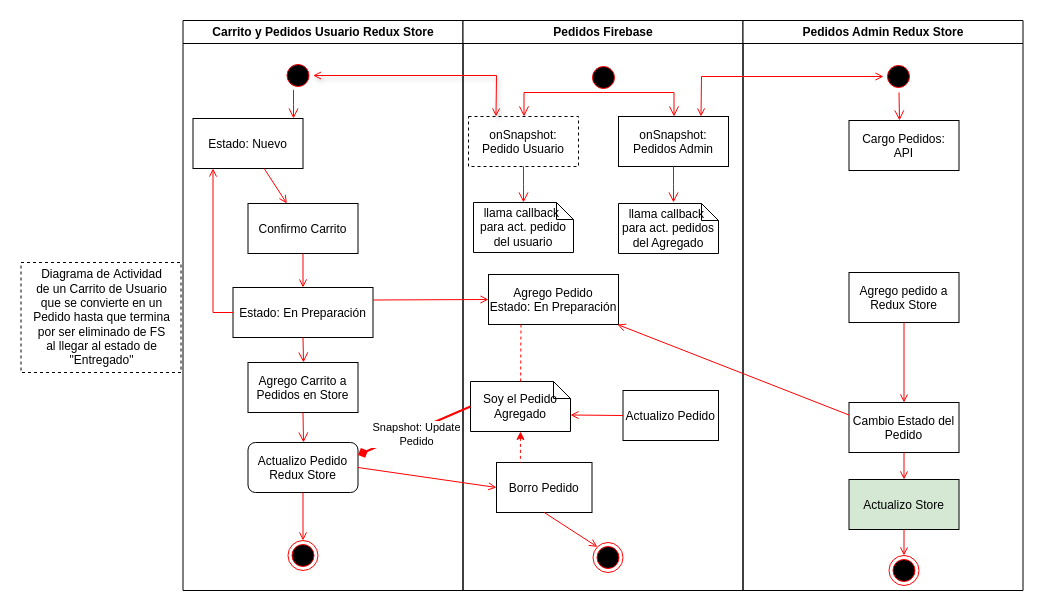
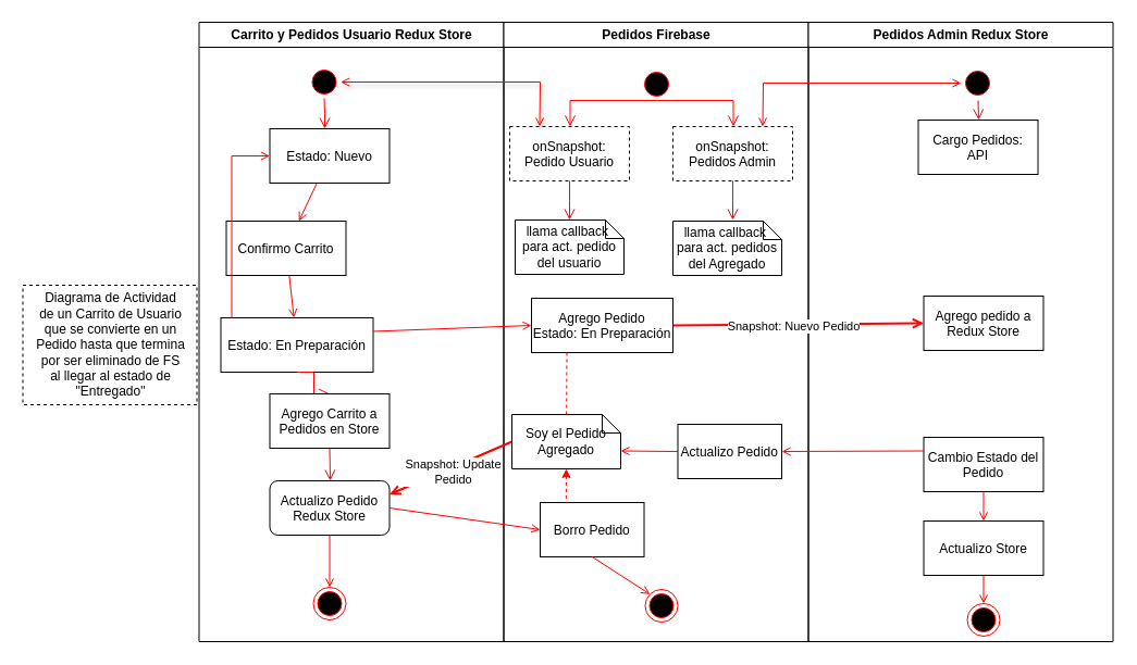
- <mxCell id="26" value="onSnapshot:&#10;Pedidos Admin" style="dashed=0;" vertex="1" parent="17"><mxGeometry x="155.5" y="96" width="110" height="50" as="geometry" /></mxCell>
+ <mxCell id="26" value="onSnapshot:&#10;Pedidos Admin" style="dashed=1;" vertex="1" parent="17"><mxGeometry x="155.5" y="96" width="110" height="50" as="geometry" /></mxCell>
- <mxCell id="5" value="Estado: Nuevo" style="" parent="2" vertex="1"><mxGeometry x="10" y="98" width="110" height="50" as="geometry" /></mxCell>
+ <mxCell id="5" value="Estado: Nuevo" style="" parent="2" vertex="1"><mxGeometry x="65" y="98" width="110" height="50" as="geometry" /></mxCell>
- <mxCell id="40" value="Cargo Pedidos:&#10;API" style="" vertex="1" parent="36"><mxGeometry x="106" y="100" width="110" height="50" as="geometry" /></mxCell>
+ <mxCell id="40" value="Cargo Pedidos:&#10;API" style="" vertex="1" parent="36"><mxGeometry x="101" y="90" width="110" height="50" as="geometry" /></mxCell>
- <mxCell id="6" value="Confirmo Carrito" style="" parent="2" vertex="1"><mxGeometry x="65" y="183" width="110" height="50" as="geometry" /></mxCell>
+ <mxCell id="6" value="Confirmo Carrito" style="" parent="2" vertex="1"><mxGeometry x="25" y="183" width="110" height="50" as="geometry" /></mxCell>
+ <mxCell id="50" value="" style="endArrow=open;strokeColor=#FF0000;endFill=1;rounded=0;exitX=1;exitY=0.5;exitDx=0;exitDy=0;entryX=0;entryY=0.5;entryDx=0;entryDy=0;strokeWidth=2;" edge="1" parent="1" source="18" target="37"><mxGeometry relative="1" as="geometry"><mxPoint x="648" y="293" as="sourcePoint" /><mxPoint x="763" y="292" as="targetPoint" /><Array as="points" /></mxGeometry></mxCell>
+ <mxCell id="51" value="Snapshot: Nuevo Pedido" style="edgeLabel;html=1;align=center;verticalAlign=middle;resizable=0;points=[];" vertex="1" connectable="0" parent="50"><mxGeometry x="-0.302" y="-1" relative="1" as="geometry"><mxPoint x="30" as="offset" /></mxGeometry></mxCell>
- <mxCell id="8" value="Estado: En Preparación" style="" parent="2" vertex="1"><mxGeometry x="50" y="267" width="140" height="50" as="geometry" /></mxCell>
+ <mxCell id="8" value="Estado: En Preparación" style="" parent="2" vertex="1"><mxGeometry x="20" y="272" width="140" height="50" as="geometry" /></mxCell>
- <mxCell id="38" value="" style="endArrow=open;strokeColor=#FF0000;endFill=1;rounded=0;entryX=0.5;entryY=0;entryDx=0;entryDy=0;" parent="36" source="37" target="43" edge="1"><mxGeometry relative="1" as="geometry"><mxPoint x="161" y="347" as="targetPoint" /></mxGeometry></mxCell>
- <mxCell id="52" value="" style="endArrow=open;strokeColor=#FF0000;endFill=1;rounded=0;exitX=0;exitY=0.25;exitDx=0;exitDy=0;" edge="1" parent="1" source="43" target="18"><mxGeometry relative="1" as="geometry"><mxPoint x="898" y="342" as="sourcePoint" /><mxPoint x="898" y="402" as="targetPoint" /></mxGeometry></mxCell>
+ <mxCell id="52" value="" style="endArrow=open;strokeColor=#FF0000;endFill=1;rounded=0;entryX=1;entryY=0.5;entryDx=0;entryDy=0;exitX=0;exitY=0.25;exitDx=0;exitDy=0;" edge="1" parent="1" source="43" target="19"><mxGeometry relative="1" as="geometry"><mxPoint x="898" y="342" as="sourcePoint" /><mxPoint x="898" y="402" as="targetPoint" /></mxGeometry></mxCell>
- <mxCell id="53" value="" style="endArrow=diamond;strokeColor=#FF0000;endFill=1;rounded=0;entryX=1;entryY=0.25;entryDx=0;entryDy=0;exitX=0;exitY=0.5;exitDx=0;exitDy=0;exitPerimeter=0;strokeWidth=2;" edge="1" parent="1" source="20" target="13"><mxGeometry relative="1" as="geometry"><mxPoint x="462.5" y="512" as="sourcePoint" /><mxPoint x="331.5" y="512" as="targetPoint" /></mxGeometry></mxCell>
+ <mxCell id="53" value="" style="endArrow=open;strokeColor=#FF0000;endFill=1;rounded=0;entryX=1;entryY=0.25;entryDx=0;entryDy=0;exitX=0;exitY=0.5;exitDx=0;exitDy=0;exitPerimeter=0;strokeWidth=2;" edge="1" parent="1" source="20" target="13"><mxGeometry relative="1" as="geometry"><mxPoint x="462.5" y="512" as="sourcePoint" /><mxPoint x="331.5" y="512" as="targetPoint" /></mxGeometry></mxCell>
- <mxCell id="44" value="Actualizo Store" style="fillColor=#d5e8d4;" vertex="1" parent="36"><mxGeometry x="106" y="459" width="110" height="50" as="geometry" /></mxCell>
+ <mxCell id="44" value="Actualizo Store" style="" vertex="1" parent="36"><mxGeometry x="106" y="459" width="110" height="50" as="geometry" /></mxCell>
